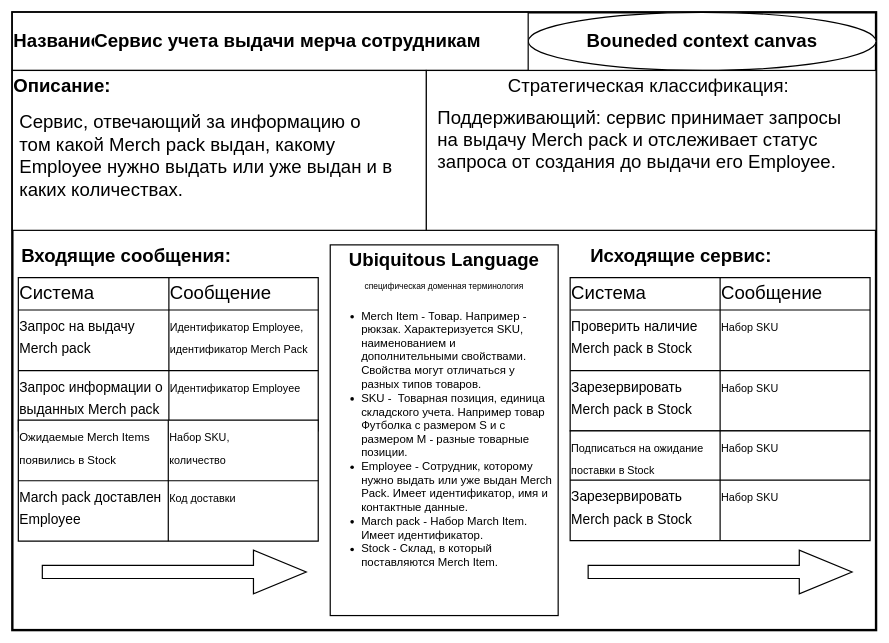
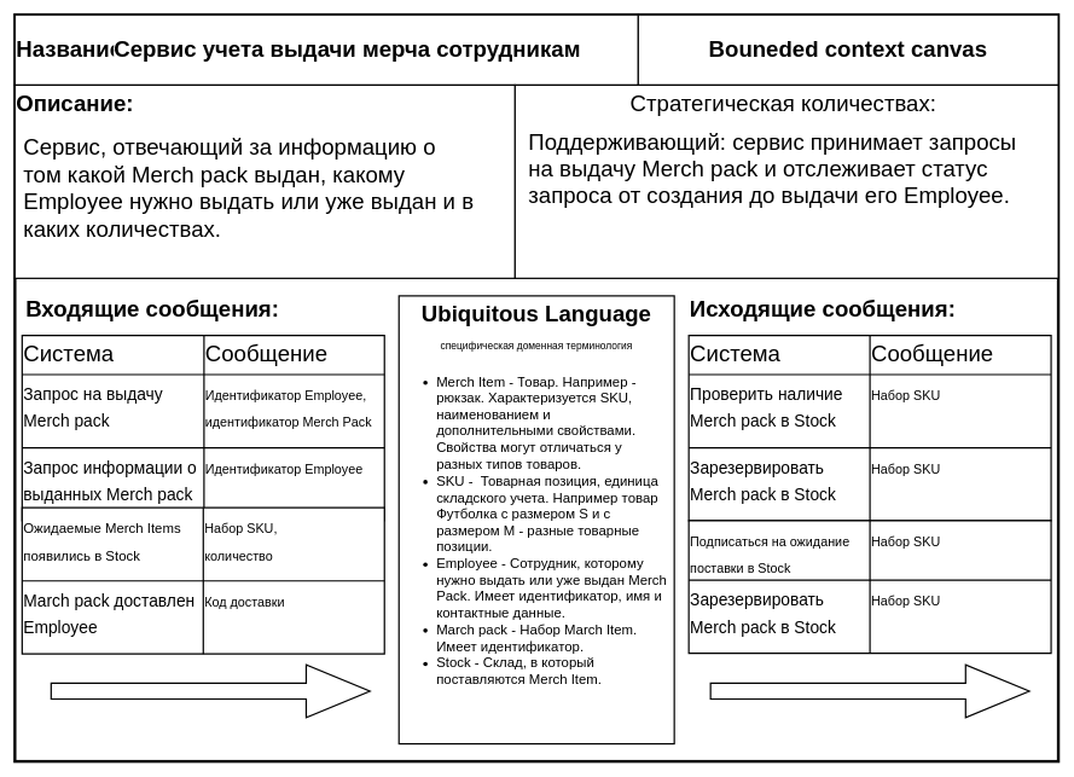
- <mxCell id="47" value="&lt;font style=&quot;font-size: 31px&quot;&gt;&lt;b&gt;Bouneded context canvas&lt;/b&gt;&lt;/font&gt;" style="ellipse;whiteSpace=wrap;html=1;strokeWidth=2;strokeColor=default;" parent="46" vertex="1"><mxGeometry x="860" width="580" height="96.941" as="geometry" /></mxCell>
+ <mxCell id="47" value="&lt;font style=&quot;font-size: 31px&quot;&gt;&lt;b&gt;Bouneded context canvas&lt;/b&gt;&lt;/font&gt;" style="rounded=0;whiteSpace=wrap;html=1;strokeWidth=2;strokeColor=default;" parent="46" vertex="1"><mxGeometry x="860" width="580" height="96.941" as="geometry" /></mxCell>
- <mxCell id="51" value="&lt;font style=&quot;font-size: 31px&quot;&gt;Стратегическая классификация:&amp;nbsp;&lt;/font&gt;" style="rounded=0;whiteSpace=wrap;html=1;shadow=0;strokeColor=default;strokeWidth=2;verticalAlign=top;spacingRight=0;spacing=2;sketch=0;" parent="44" vertex="1"><mxGeometry x="690" y="96.941" width="750" height="266.588" as="geometry" /></mxCell>
+ <mxCell id="51" value="&lt;font style=&quot;font-size: 31px&quot;&gt;Стратегическая количествах:&amp;nbsp;&lt;/font&gt;" style="rounded=0;whiteSpace=wrap;html=1;shadow=0;strokeColor=default;strokeWidth=2;verticalAlign=top;spacingRight=0;spacing=2;sketch=0;" parent="44" vertex="1"><mxGeometry x="690" y="96.941" width="750" height="266.588" as="geometry" /></mxCell>
- <mxCell id="8" value="&lt;b&gt;Исходящие сервис:&lt;/b&gt;" style="text;html=1;strokeColor=none;fillColor=none;align=center;verticalAlign=middle;whiteSpace=wrap;rounded=0;shadow=0;glass=0;sketch=0;fontSize=31;" parent="3" vertex="1"><mxGeometry x="930" y="387.76" width="370" height="36.35" as="geometry" /></mxCell>
+ <mxCell id="8" value="&lt;b&gt;Исходящие сообщения:&lt;/b&gt;" style="text;html=1;strokeColor=none;fillColor=none;align=center;verticalAlign=middle;whiteSpace=wrap;rounded=0;shadow=0;glass=0;sketch=0;fontSize=31;" parent="3" vertex="1"><mxGeometry x="930" y="387.76" width="370" height="36.35" as="geometry" /></mxCell>
